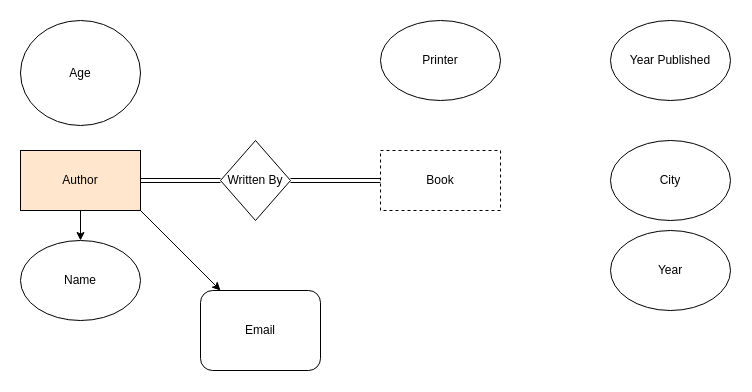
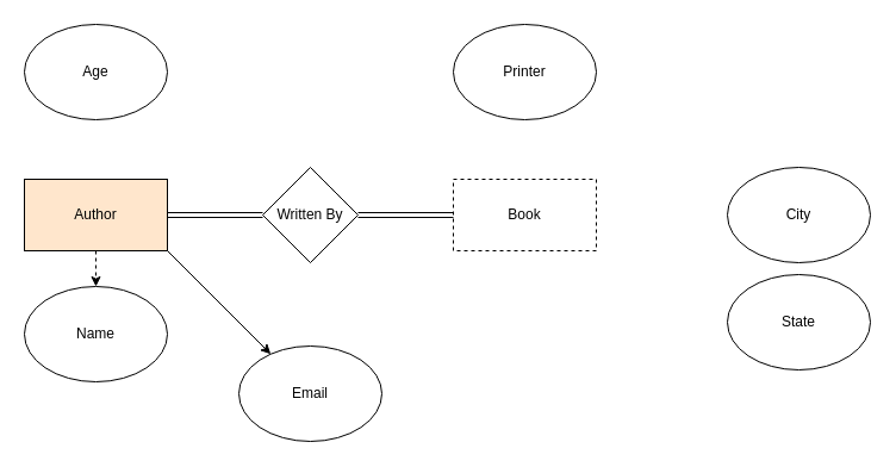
- <mxCell id="13" value="Year Published" style="ellipse;whiteSpace=wrap;html=1;fillColor=none;gradientColor=default;" vertex="1" parent="1"><mxGeometry x="610" y="20" width="120" height="80" as="geometry" /></mxCell>
- <mxCell id="5" value="Age&lt;br&gt;" style="ellipse;whiteSpace=wrap;html=1;gradientColor=default;perimeterSpacing=0;fillColor=none;" vertex="1" parent="1"><mxGeometry x="20" y="20" width="120" height="105" as="geometry" /></mxCell>
+ <mxCell id="5" value="Age&lt;br&gt;" style="ellipse;whiteSpace=wrap;html=1;gradientColor=default;perimeterSpacing=0;fillColor=none;" vertex="1" parent="1"><mxGeometry x="20" y="20" width="120" height="80" as="geometry" /></mxCell>
- <mxCell id="15" value="Written By" style="rhombus;whiteSpace=wrap;html=1;fillColor=none;gradientColor=default;" vertex="1" parent="1"><mxGeometry x="220" y="140" width="70" height="80" as="geometry" /></mxCell>
+ <mxCell id="15" value="Written By" style="rhombus;whiteSpace=wrap;html=1;fillColor=none;gradientColor=default;" vertex="1" parent="1"><mxGeometry x="220" y="140" width="80" height="80" as="geometry" /></mxCell>
- <mxCell id="2" style="edgeStyle=none;html=1;exitX=0.5;exitY=1;exitDx=0;exitDy=0;entryX=0.5;entryY=0;entryDx=0;entryDy=0;" edge="1" parent="1" source="4" target="6"><mxGeometry relative="1" as="geometry" /></mxCell>
+ <mxCell id="2" style="edgeStyle=none;html=1;exitX=0.5;exitY=1;exitDx=0;exitDy=0;entryX=0.5;entryY=0;entryDx=0;entryDy=0;dashed=1;" edge="1" parent="1" source="4" target="6"><mxGeometry relative="1" as="geometry" /></mxCell>
- <mxCell id="12" value="Year" style="ellipse;whiteSpace=wrap;html=1;fillColor=none;gradientColor=default;" vertex="1" parent="1"><mxGeometry x="610" y="230" width="120" height="80" as="geometry" /></mxCell>
+ <mxCell id="12" value="State" style="ellipse;whiteSpace=wrap;html=1;fillColor=none;gradientColor=default;" vertex="1" parent="1"><mxGeometry x="610" y="230" width="120" height="80" as="geometry" /></mxCell>
- <mxCell id="7" value="Email" style="whiteSpace=wrap;html=1;rounded=1;" vertex="1" parent="1"><mxGeometry x="200" y="290" width="120" height="80" as="geometry" /></mxCell>
+ <mxCell id="7" value="Email" style="ellipse;whiteSpace=wrap;html=1;" vertex="1" parent="1"><mxGeometry x="200" y="290" width="120" height="80" as="geometry" /></mxCell>
